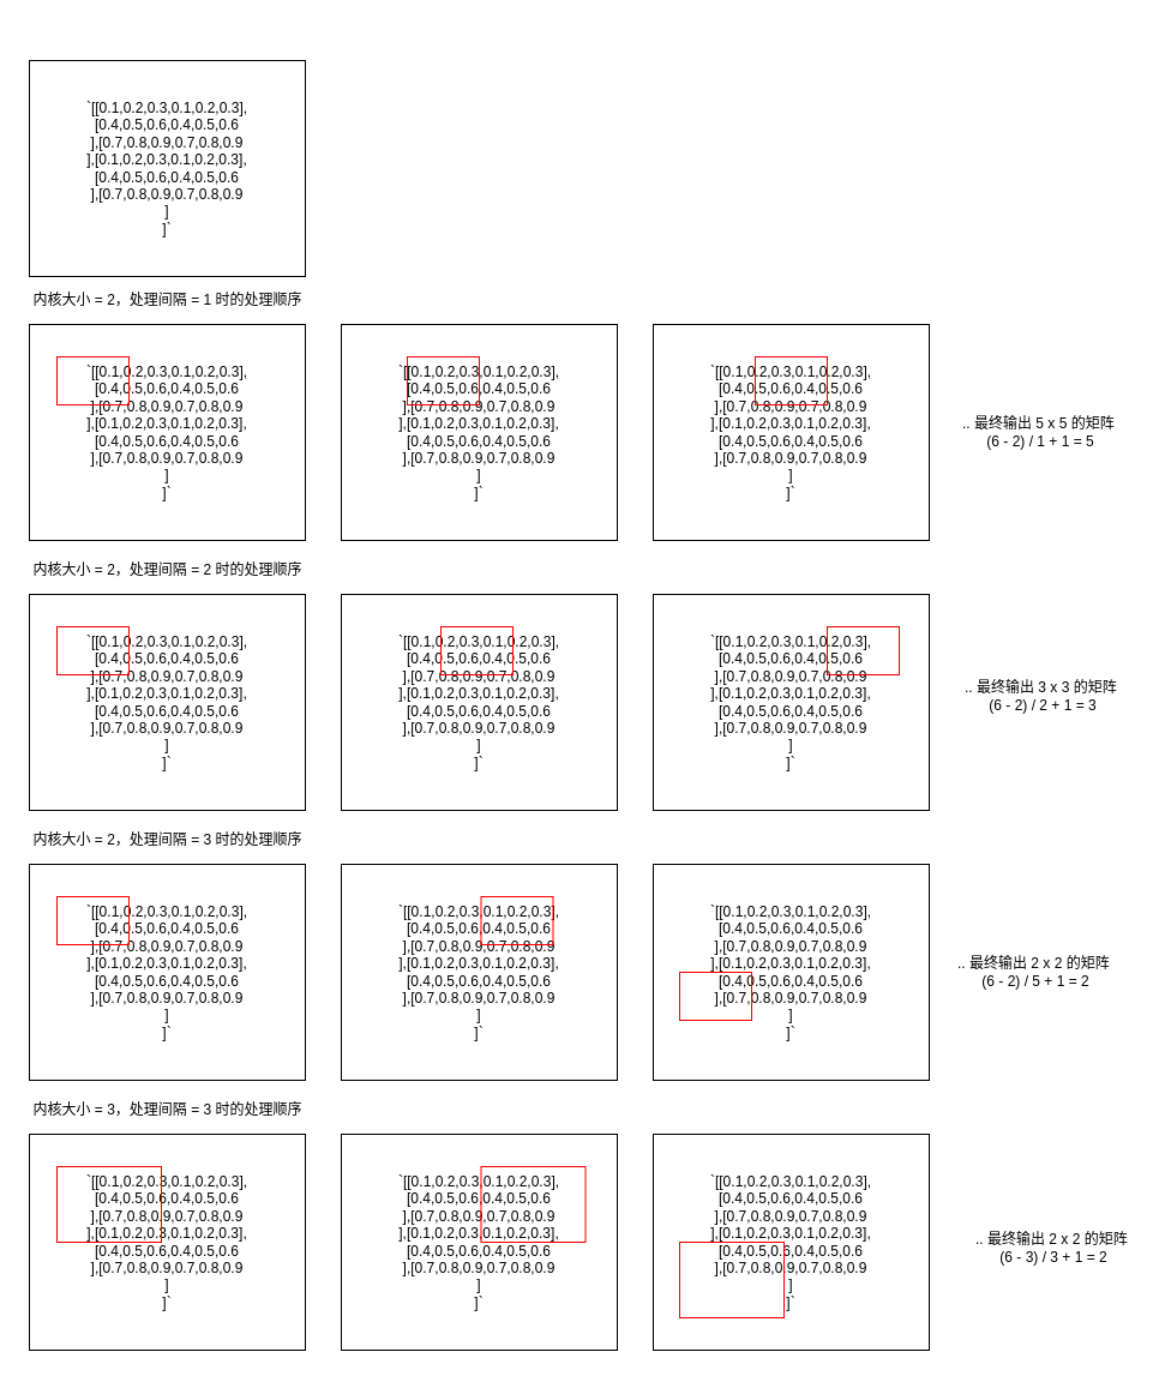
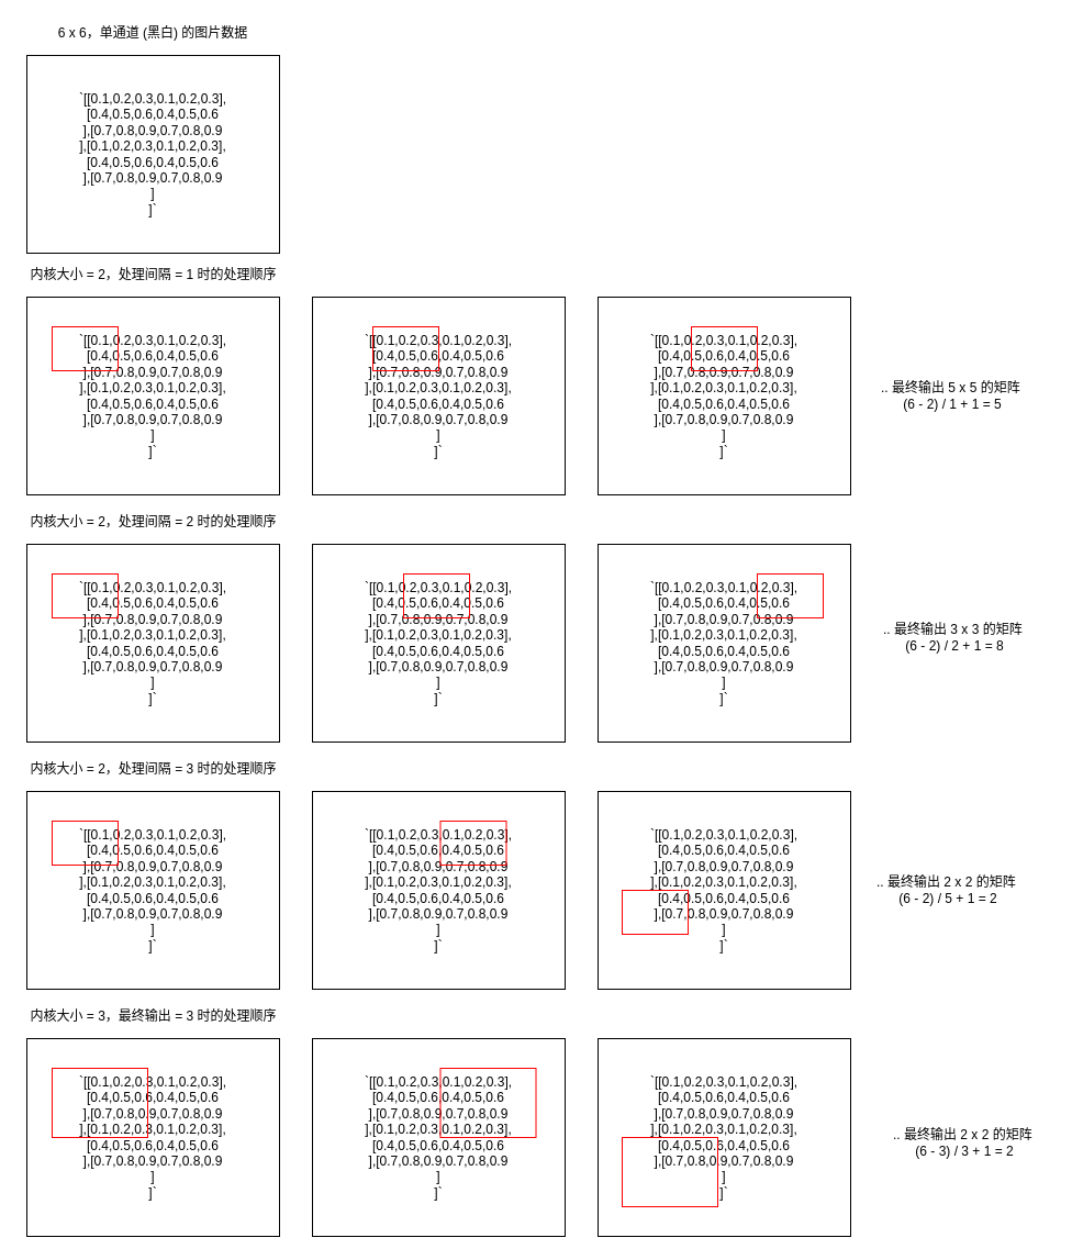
+ <mxCell id="4" value="6 x 6，单通道 (黑白) 的图片数据" style="text;html=1;strokeColor=none;fillColor=none;align=center;verticalAlign=middle;whiteSpace=wrap;rounded=0;" parent="1" vertex="1"><mxGeometry x="44" y="20" width="190" height="20" as="geometry" /></mxCell>
- <mxCell id="26" value=".. 最终输出 3 x 3 的矩阵&amp;nbsp;&lt;br&gt;(6 - 2) / 2 + 1 = 3" style="text;html=1;strokeColor=none;fillColor=none;align=center;verticalAlign=middle;whiteSpace=wrap;rounded=0;" vertex="1" parent="1"><mxGeometry x="794" y="570" width="150" height="20" as="geometry" /></mxCell>
+ <mxCell id="26" value=".. 最终输出 3 x 3 的矩阵&amp;nbsp;&lt;br&gt;(6 - 2) / 2 + 1 = 8" style="text;html=1;strokeColor=none;fillColor=none;align=center;verticalAlign=middle;whiteSpace=wrap;rounded=0;" vertex="1" parent="1"><mxGeometry x="794" y="570" width="150" height="20" as="geometry" /></mxCell>
- <mxCell id="30" value="内核大小 = 3，处理间隔 = 3 时的处理顺序" style="text;html=1;strokeColor=none;fillColor=none;align=center;verticalAlign=middle;whiteSpace=wrap;rounded=0;" vertex="1" parent="1"><mxGeometry x="20.5" y="915" width="237" height="20" as="geometry" /></mxCell>
+ <mxCell id="30" value="内核大小 = 3，最终输出 = 3 时的处理顺序" style="text;html=1;strokeColor=none;fillColor=none;align=center;verticalAlign=middle;whiteSpace=wrap;rounded=0;" vertex="1" parent="1"><mxGeometry x="20.5" y="915" width="237" height="20" as="geometry" /></mxCell>
